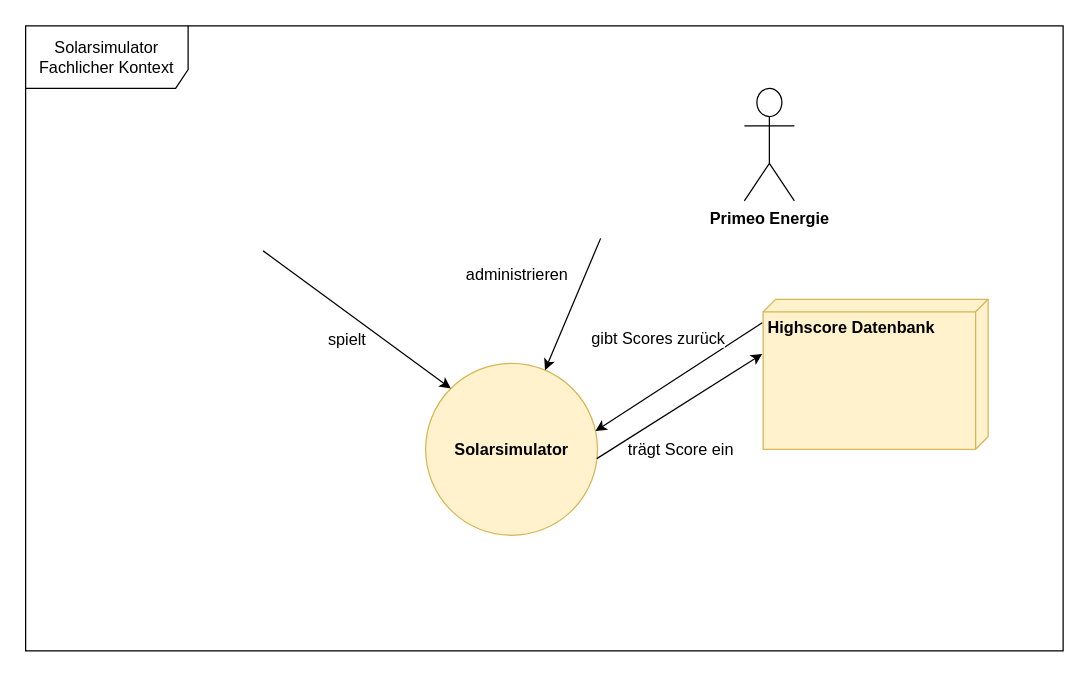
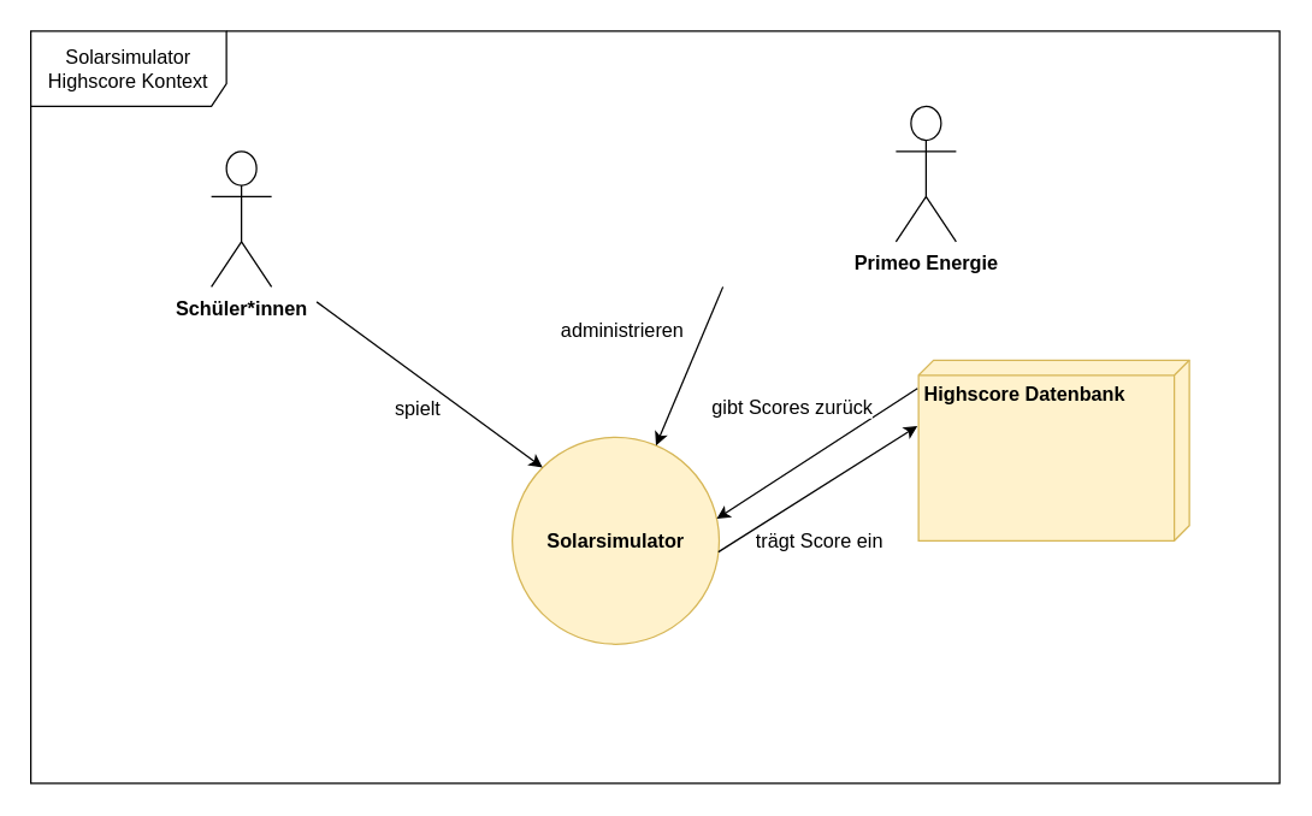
- <mxCell id="3" value="&lt;font style=&quot;font-size: 13px;&quot;&gt;Solarsimulator Fachlicher Kontext&lt;/font&gt;" style="shape=umlFrame;whiteSpace=wrap;html=1;width=130;height=50;" vertex="1" parent="1"><mxGeometry x="20" y="20" width="830" height="500" as="geometry" /></mxCell>
+ <mxCell id="3" value="&lt;font style=&quot;font-size: 13px;&quot;&gt;Solarsimulator Highscore Kontext&lt;/font&gt;" style="shape=umlFrame;whiteSpace=wrap;html=1;width=130;height=50;" vertex="1" parent="1"><mxGeometry x="20" y="20" width="830" height="500" as="geometry" /></mxCell>
+ <mxCell id="5" value="Schüler*innen&lt;br style=&quot;font-size: 13px;&quot;&gt;" style="shape=umlActor;verticalLabelPosition=bottom;verticalAlign=top;html=1;outlineConnect=0;fontSize=13;fontStyle=1" vertex="1" parent="1"><mxGeometry x="140" y="100" width="40" height="90" as="geometry" /></mxCell>
